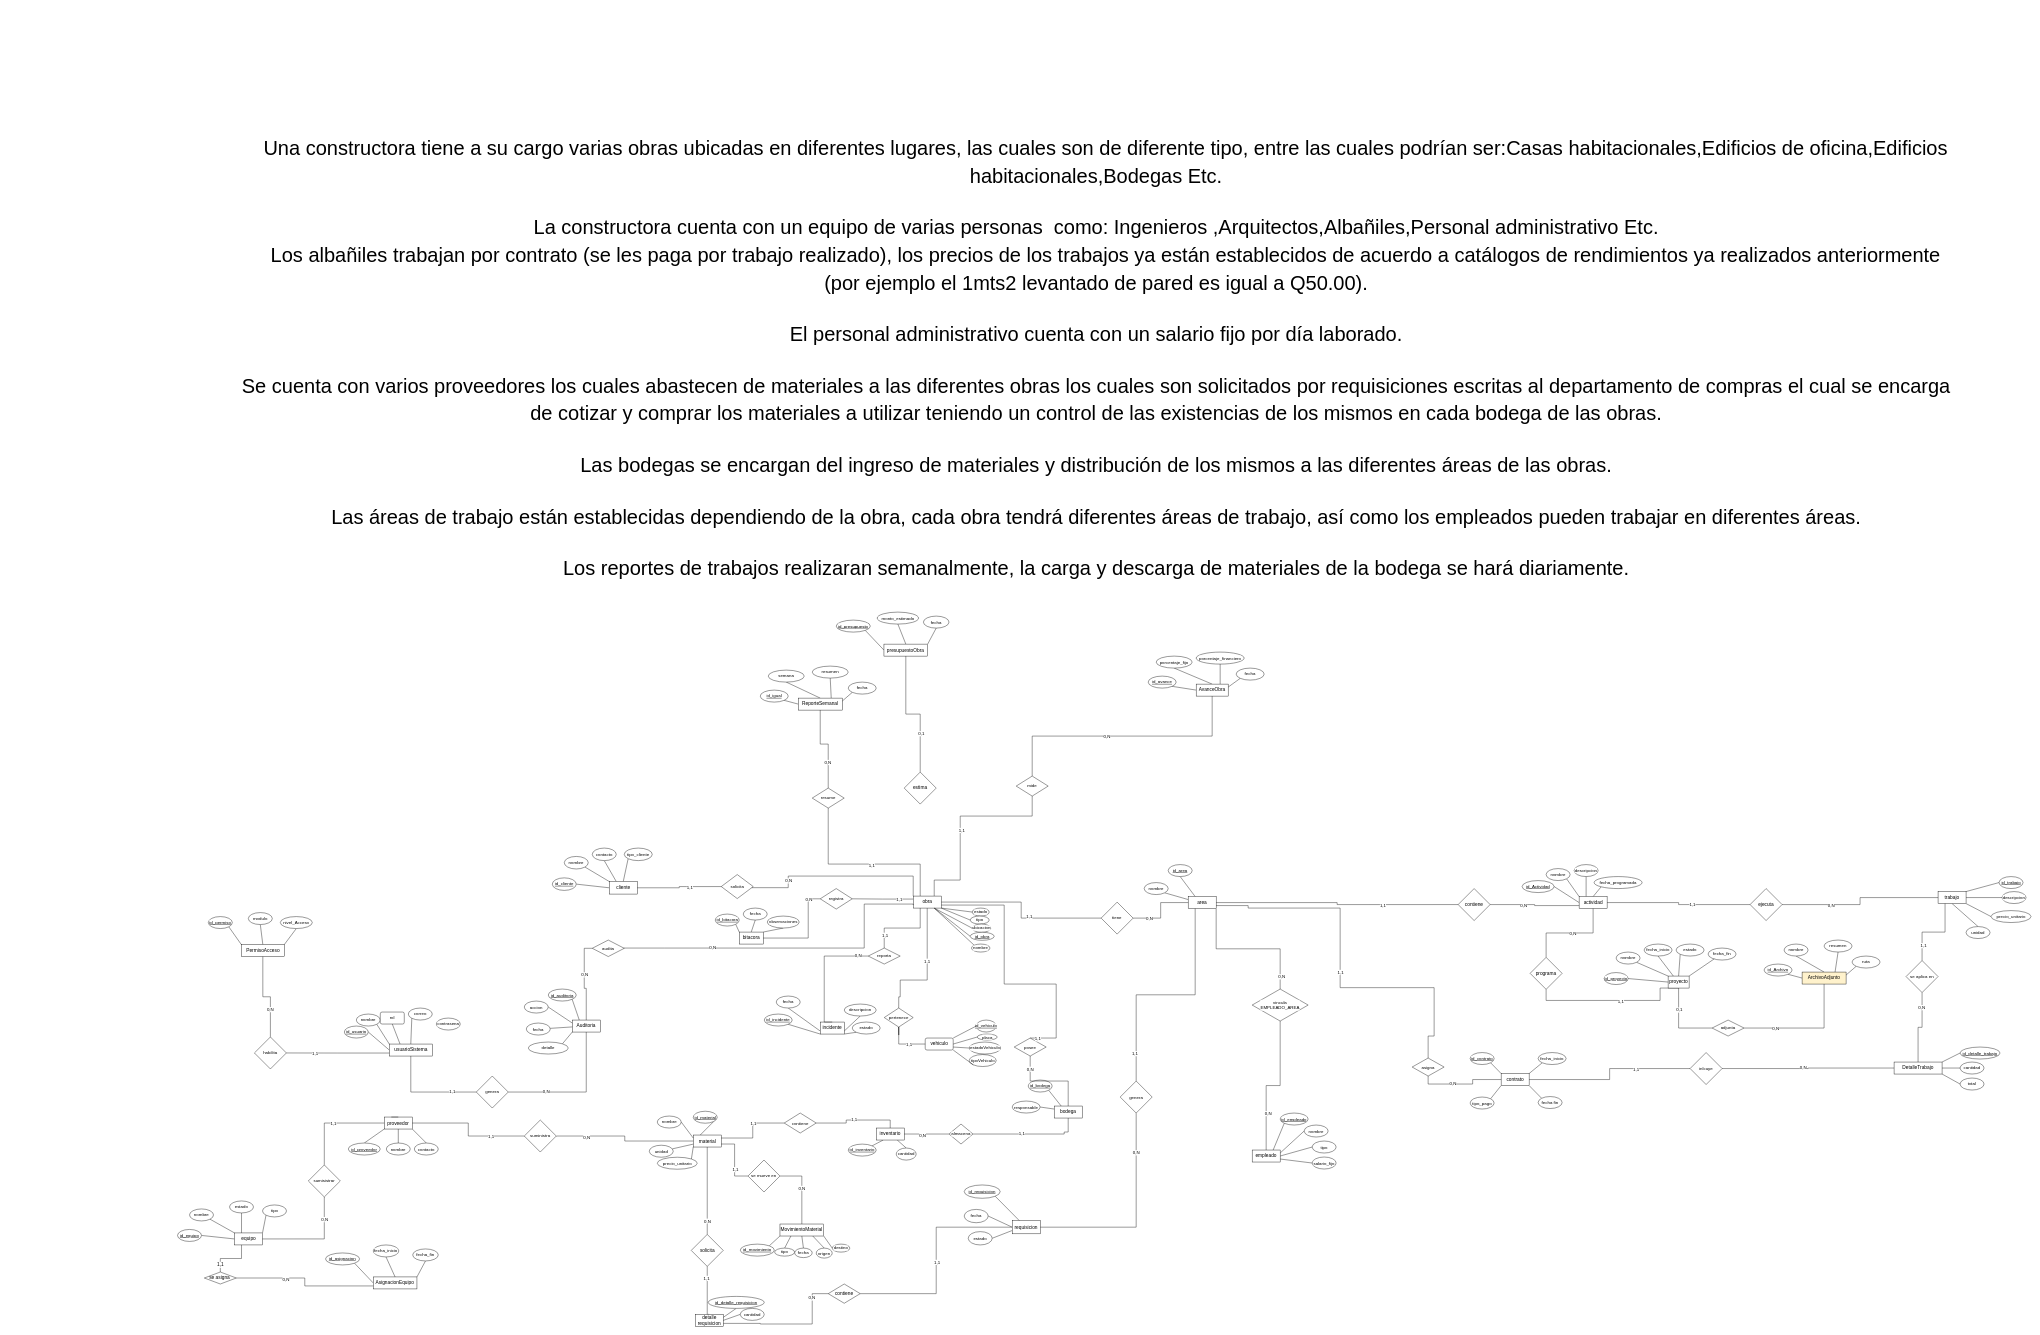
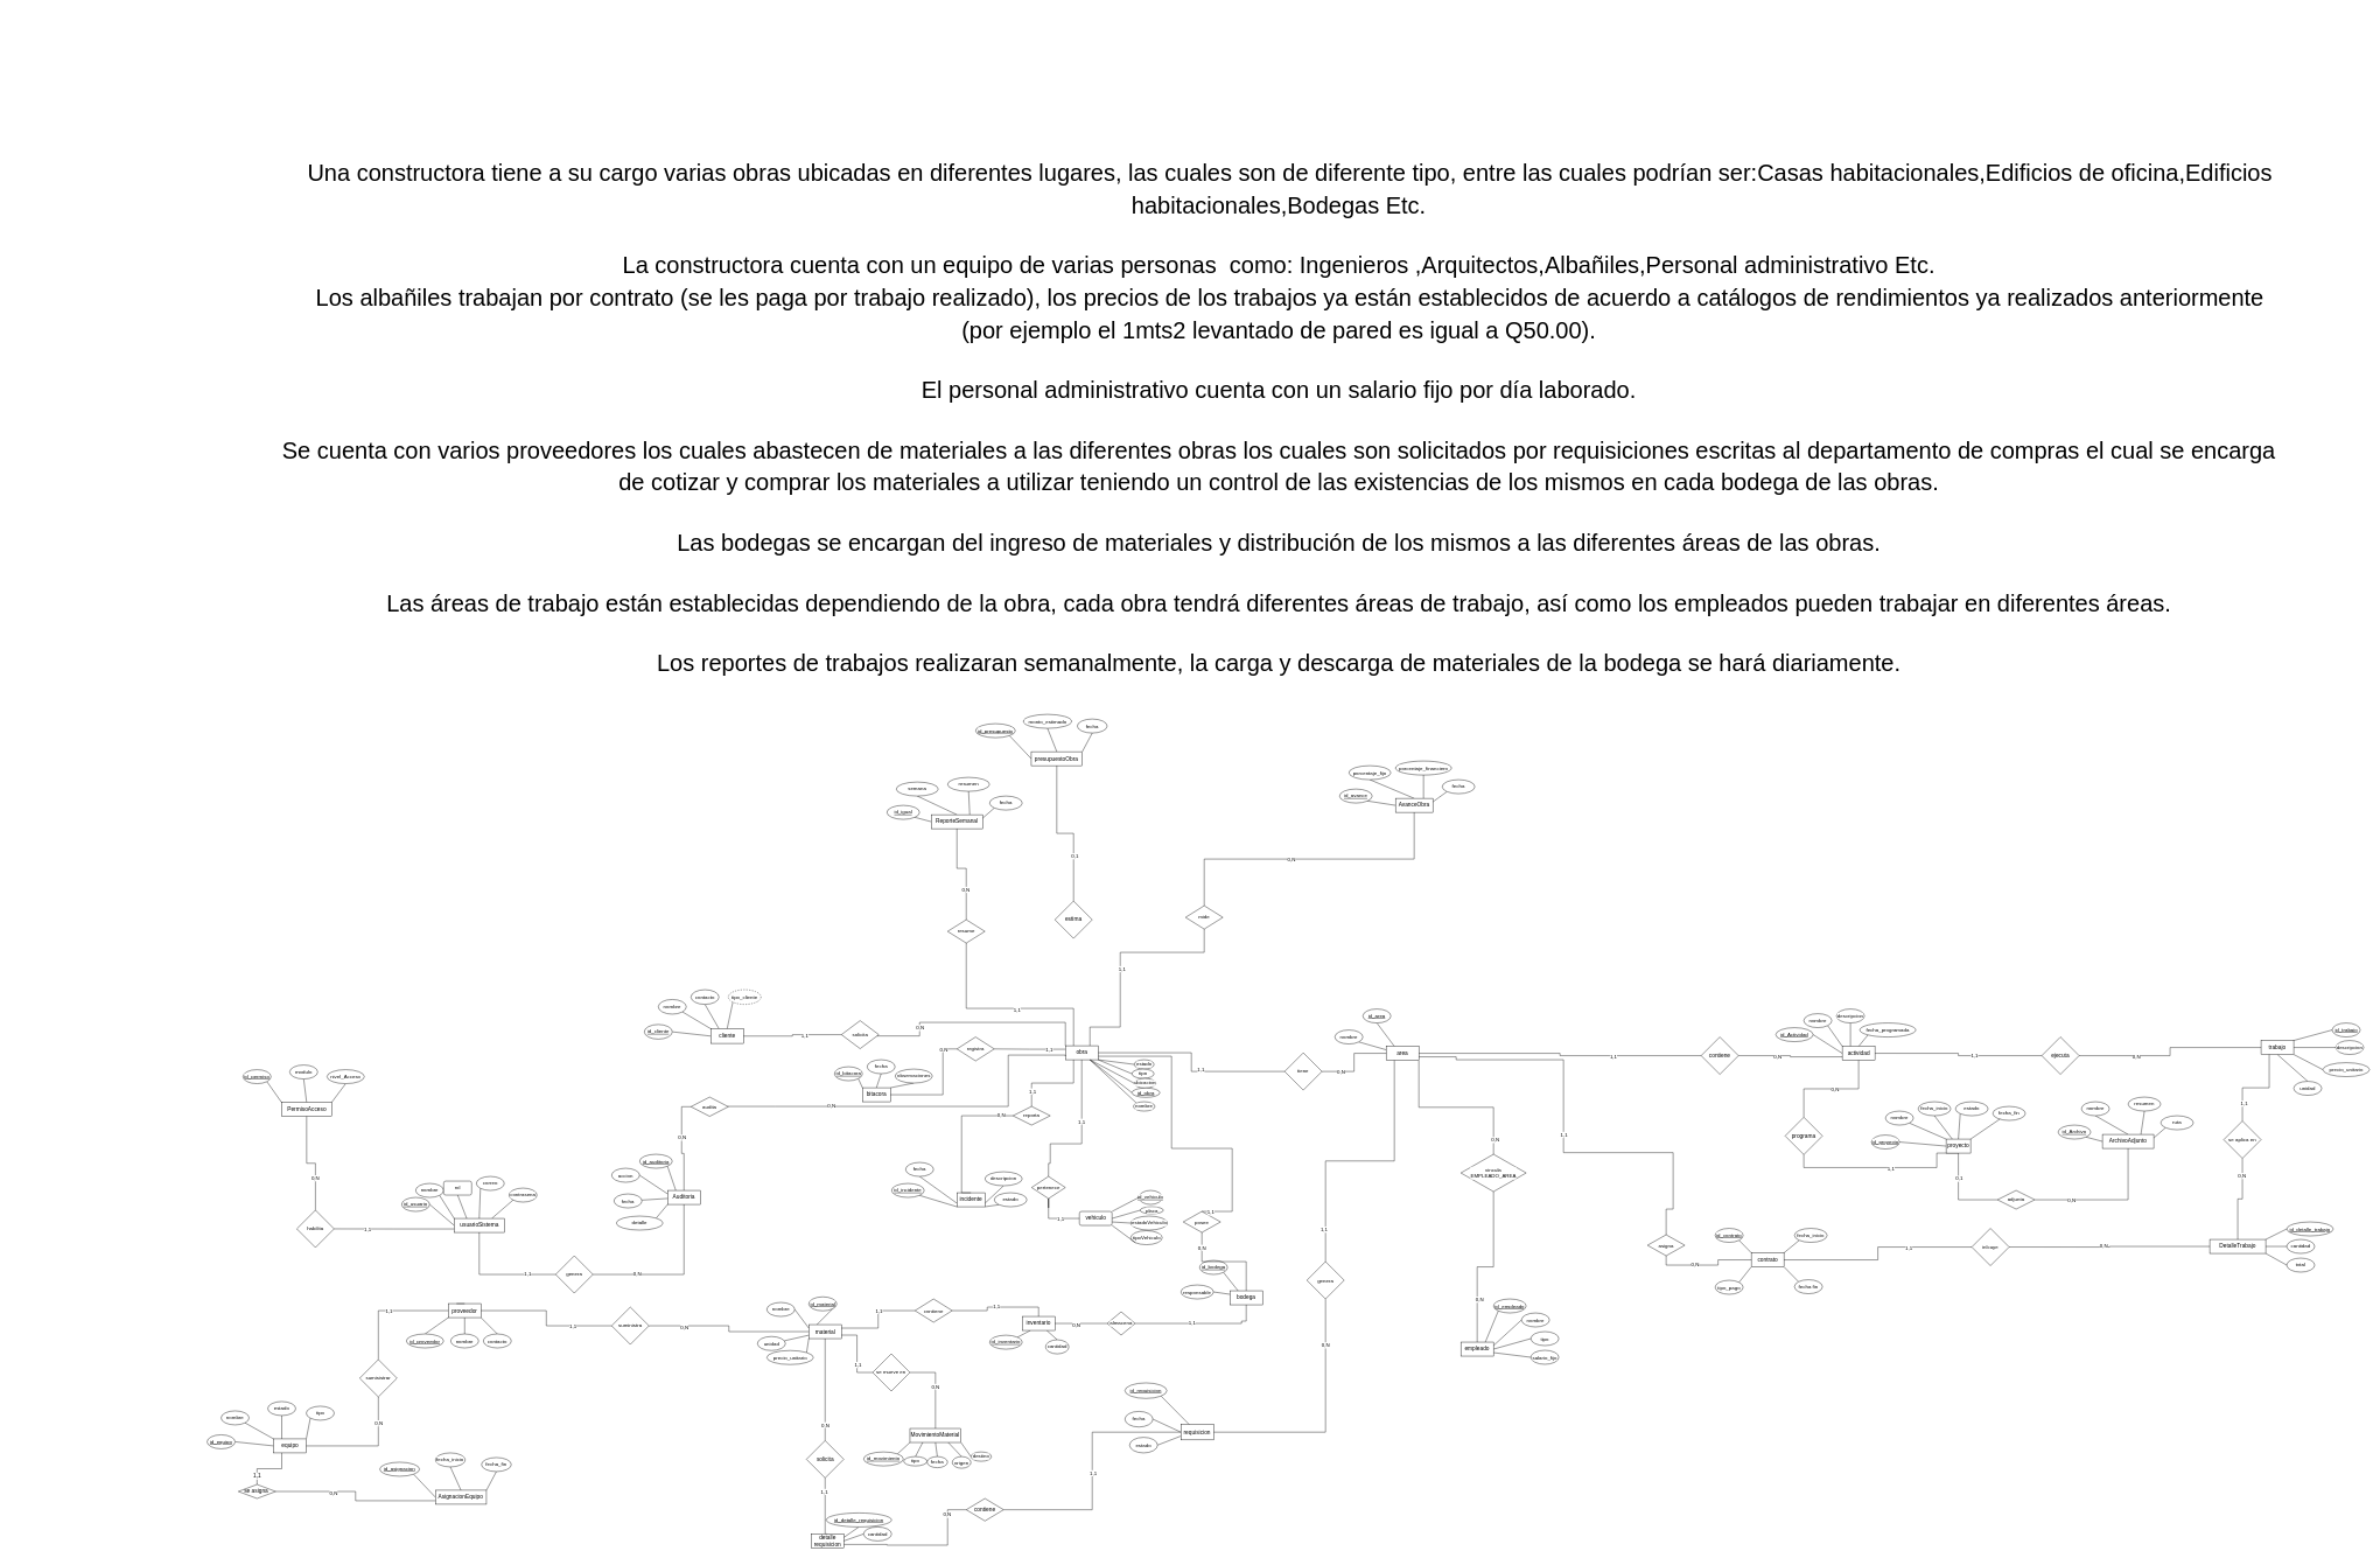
- <mxCell id="21" value="tipo_cliente" style="ellipse;whiteSpace=wrap;html=1;fontFamily=Helvetica;fontSize=11;fontColor=default;labelBackgroundColor=default;" parent="12" vertex="1"><mxGeometry x="180" width="70" height="31.364" as="geometry" /></mxCell>
+ <mxCell id="21" value="tipo_cliente" style="ellipse;whiteSpace=wrap;html=1;fontFamily=Helvetica;fontSize=11;fontColor=default;labelBackgroundColor=default;dashed=1;" parent="12" vertex="1"><mxGeometry x="180" width="70" height="31.364" as="geometry" /></mxCell>
- <mxCell id="202" value="ArchivoAdjunto" style="rounded=0;whiteSpace=wrap;html=1;fillColor=#fff2cc;" parent="197" vertex="1"><mxGeometry x="95" y="90" width="110" height="30" as="geometry" /></mxCell>
+ <mxCell id="202" value="ArchivoAdjunto" style="rounded=0;whiteSpace=wrap;html=1;" parent="197" vertex="1"><mxGeometry x="95" y="90" width="110" height="30" as="geometry" /></mxCell>
+ <mxCell id="102" style="rounded=0;orthogonalLoop=1;jettySize=auto;html=1;exitX=0.75;exitY=0;exitDx=0;exitDy=0;entryX=0;entryY=1;entryDx=0;entryDy=0;endArrow=none;endFill=0;" parent="97" source="103" target="108" edge="1"><mxGeometry relative="1" as="geometry" /></mxCell>
